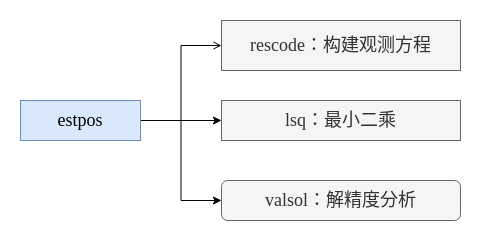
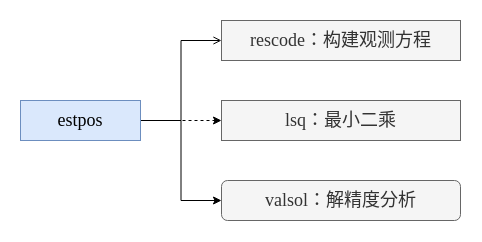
- <mxCell id="6" value="&lt;span style=&quot;font-family: &amp;quot;Lucida Console&amp;quot;;&quot;&gt;&lt;font style=&quot;font-size: 18px;&quot;&gt;rescode：构建观测方程&lt;/font&gt;&lt;/span&gt;" style="rounded=0;whiteSpace=wrap;html=1;fillColor=#f5f5f5;strokeColor=#666666;fontColor=#333333;" vertex="1" parent="1"><mxGeometry x="221" y="20" width="239" height="50" as="geometry" /></mxCell>
+ <mxCell id="6" value="&lt;span style=&quot;font-family: &amp;quot;Lucida Console&amp;quot;;&quot;&gt;&lt;font style=&quot;font-size: 18px;&quot;&gt;rescode：构建观测方程&lt;/font&gt;&lt;/span&gt;" style="rounded=0;whiteSpace=wrap;html=1;fillColor=#f5f5f5;strokeColor=#666666;fontColor=#333333;" vertex="1" parent="1"><mxGeometry x="221" y="20" width="239" height="40" as="geometry" /></mxCell>
- <mxCell id="3" style="edgeStyle=orthogonalEdgeStyle;rounded=0;orthogonalLoop=1;jettySize=auto;html=1;exitX=1;exitY=0.5;exitDx=0;exitDy=0;" edge="1" parent="1" source="5" target="7"><mxGeometry relative="1" as="geometry" /></mxCell>
+ <mxCell id="3" style="edgeStyle=orthogonalEdgeStyle;rounded=0;orthogonalLoop=1;jettySize=auto;html=1;exitX=1;exitY=0.5;exitDx=0;exitDy=0;dashed=1;" edge="1" parent="1" source="5" target="7"><mxGeometry relative="1" as="geometry" /></mxCell>
